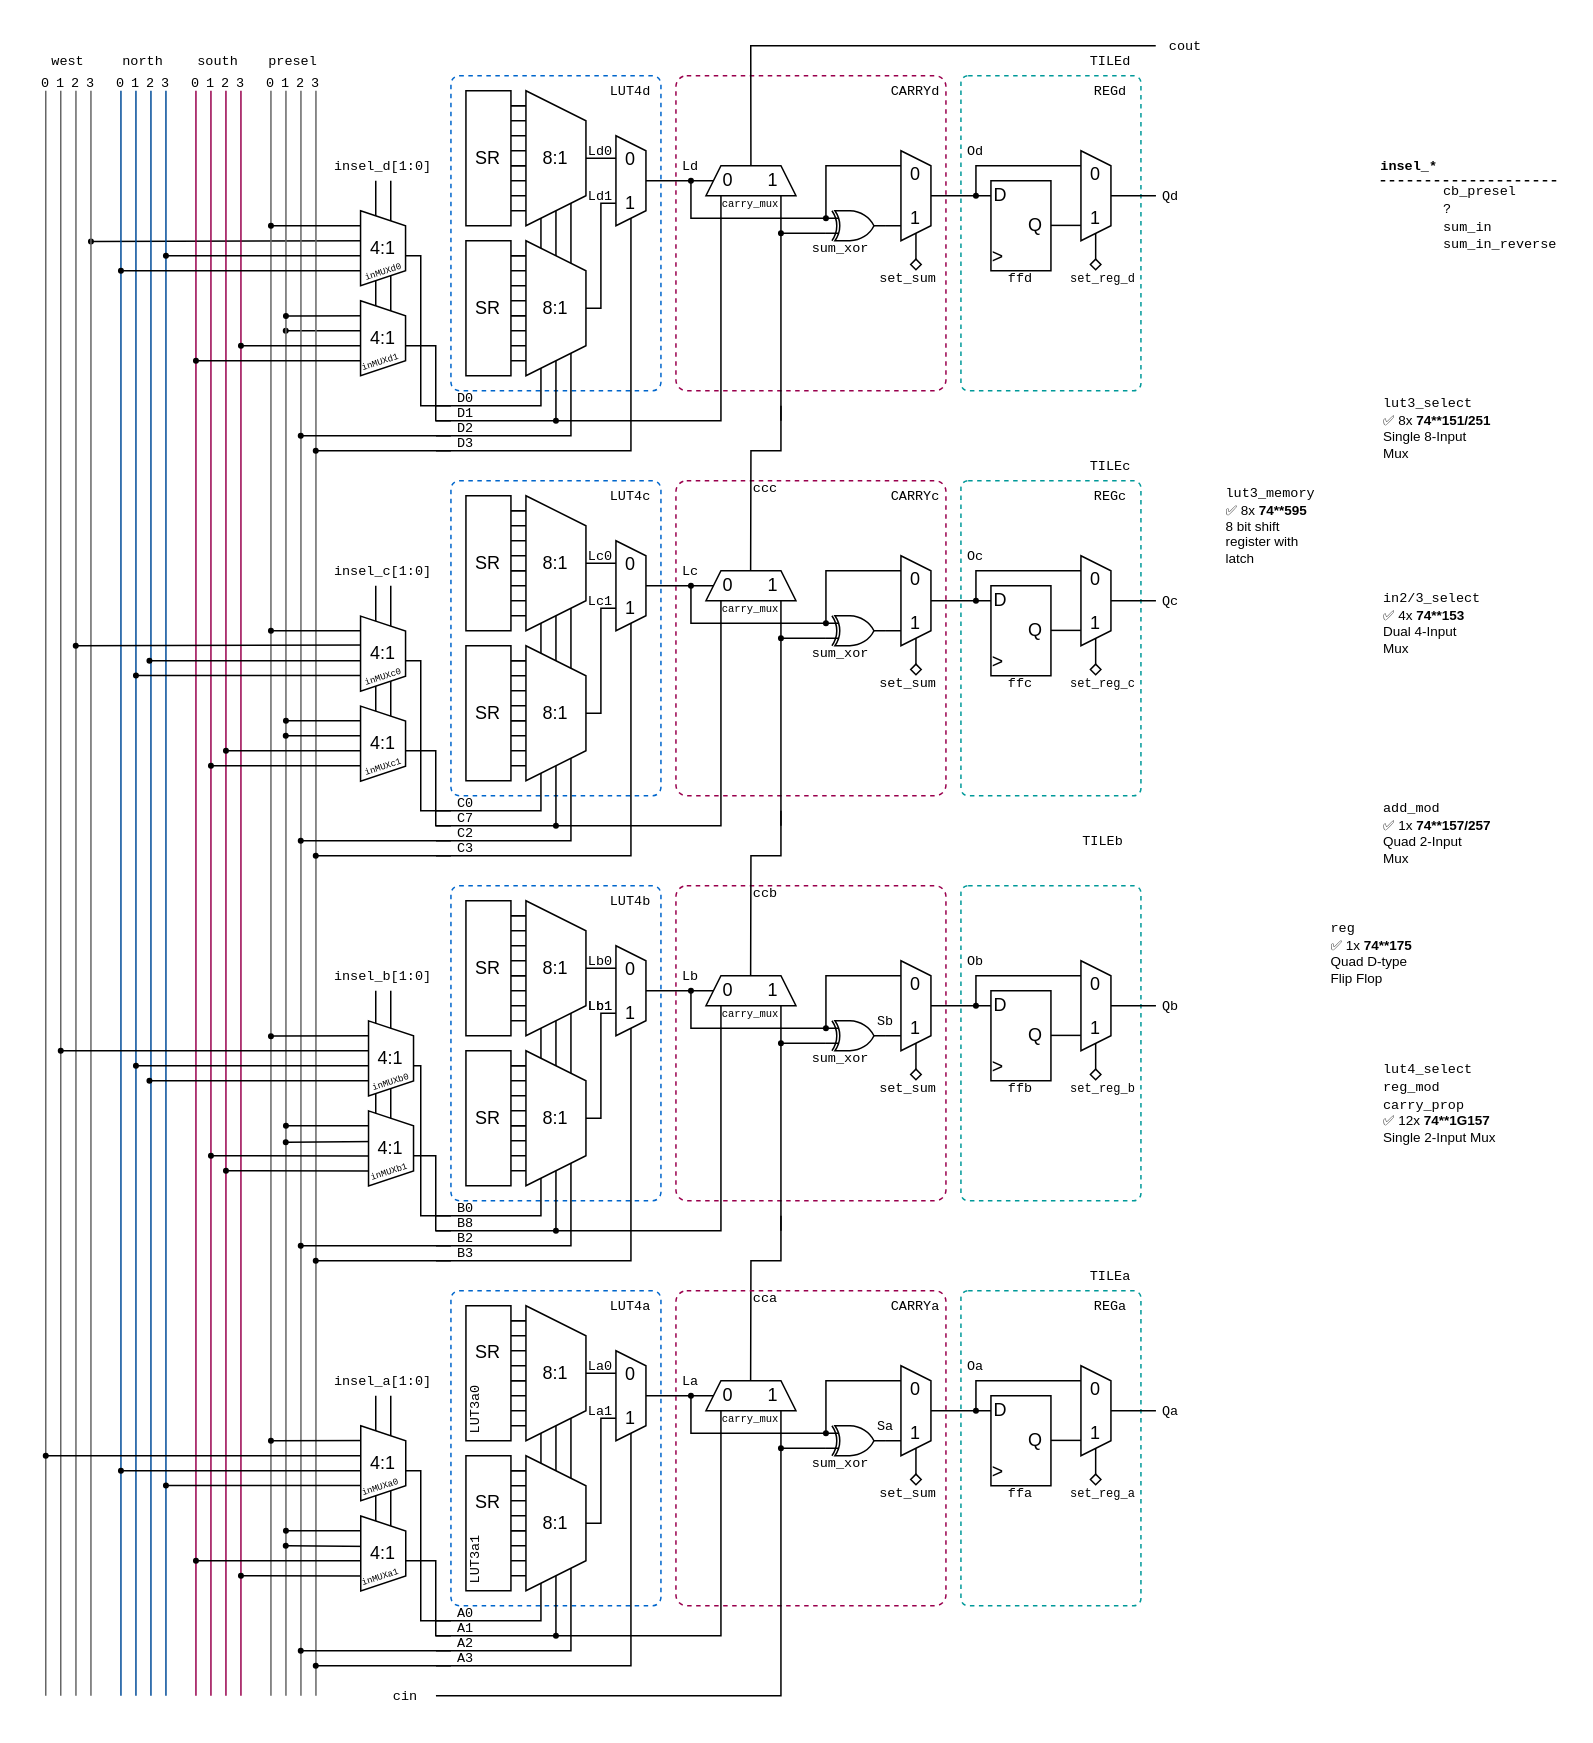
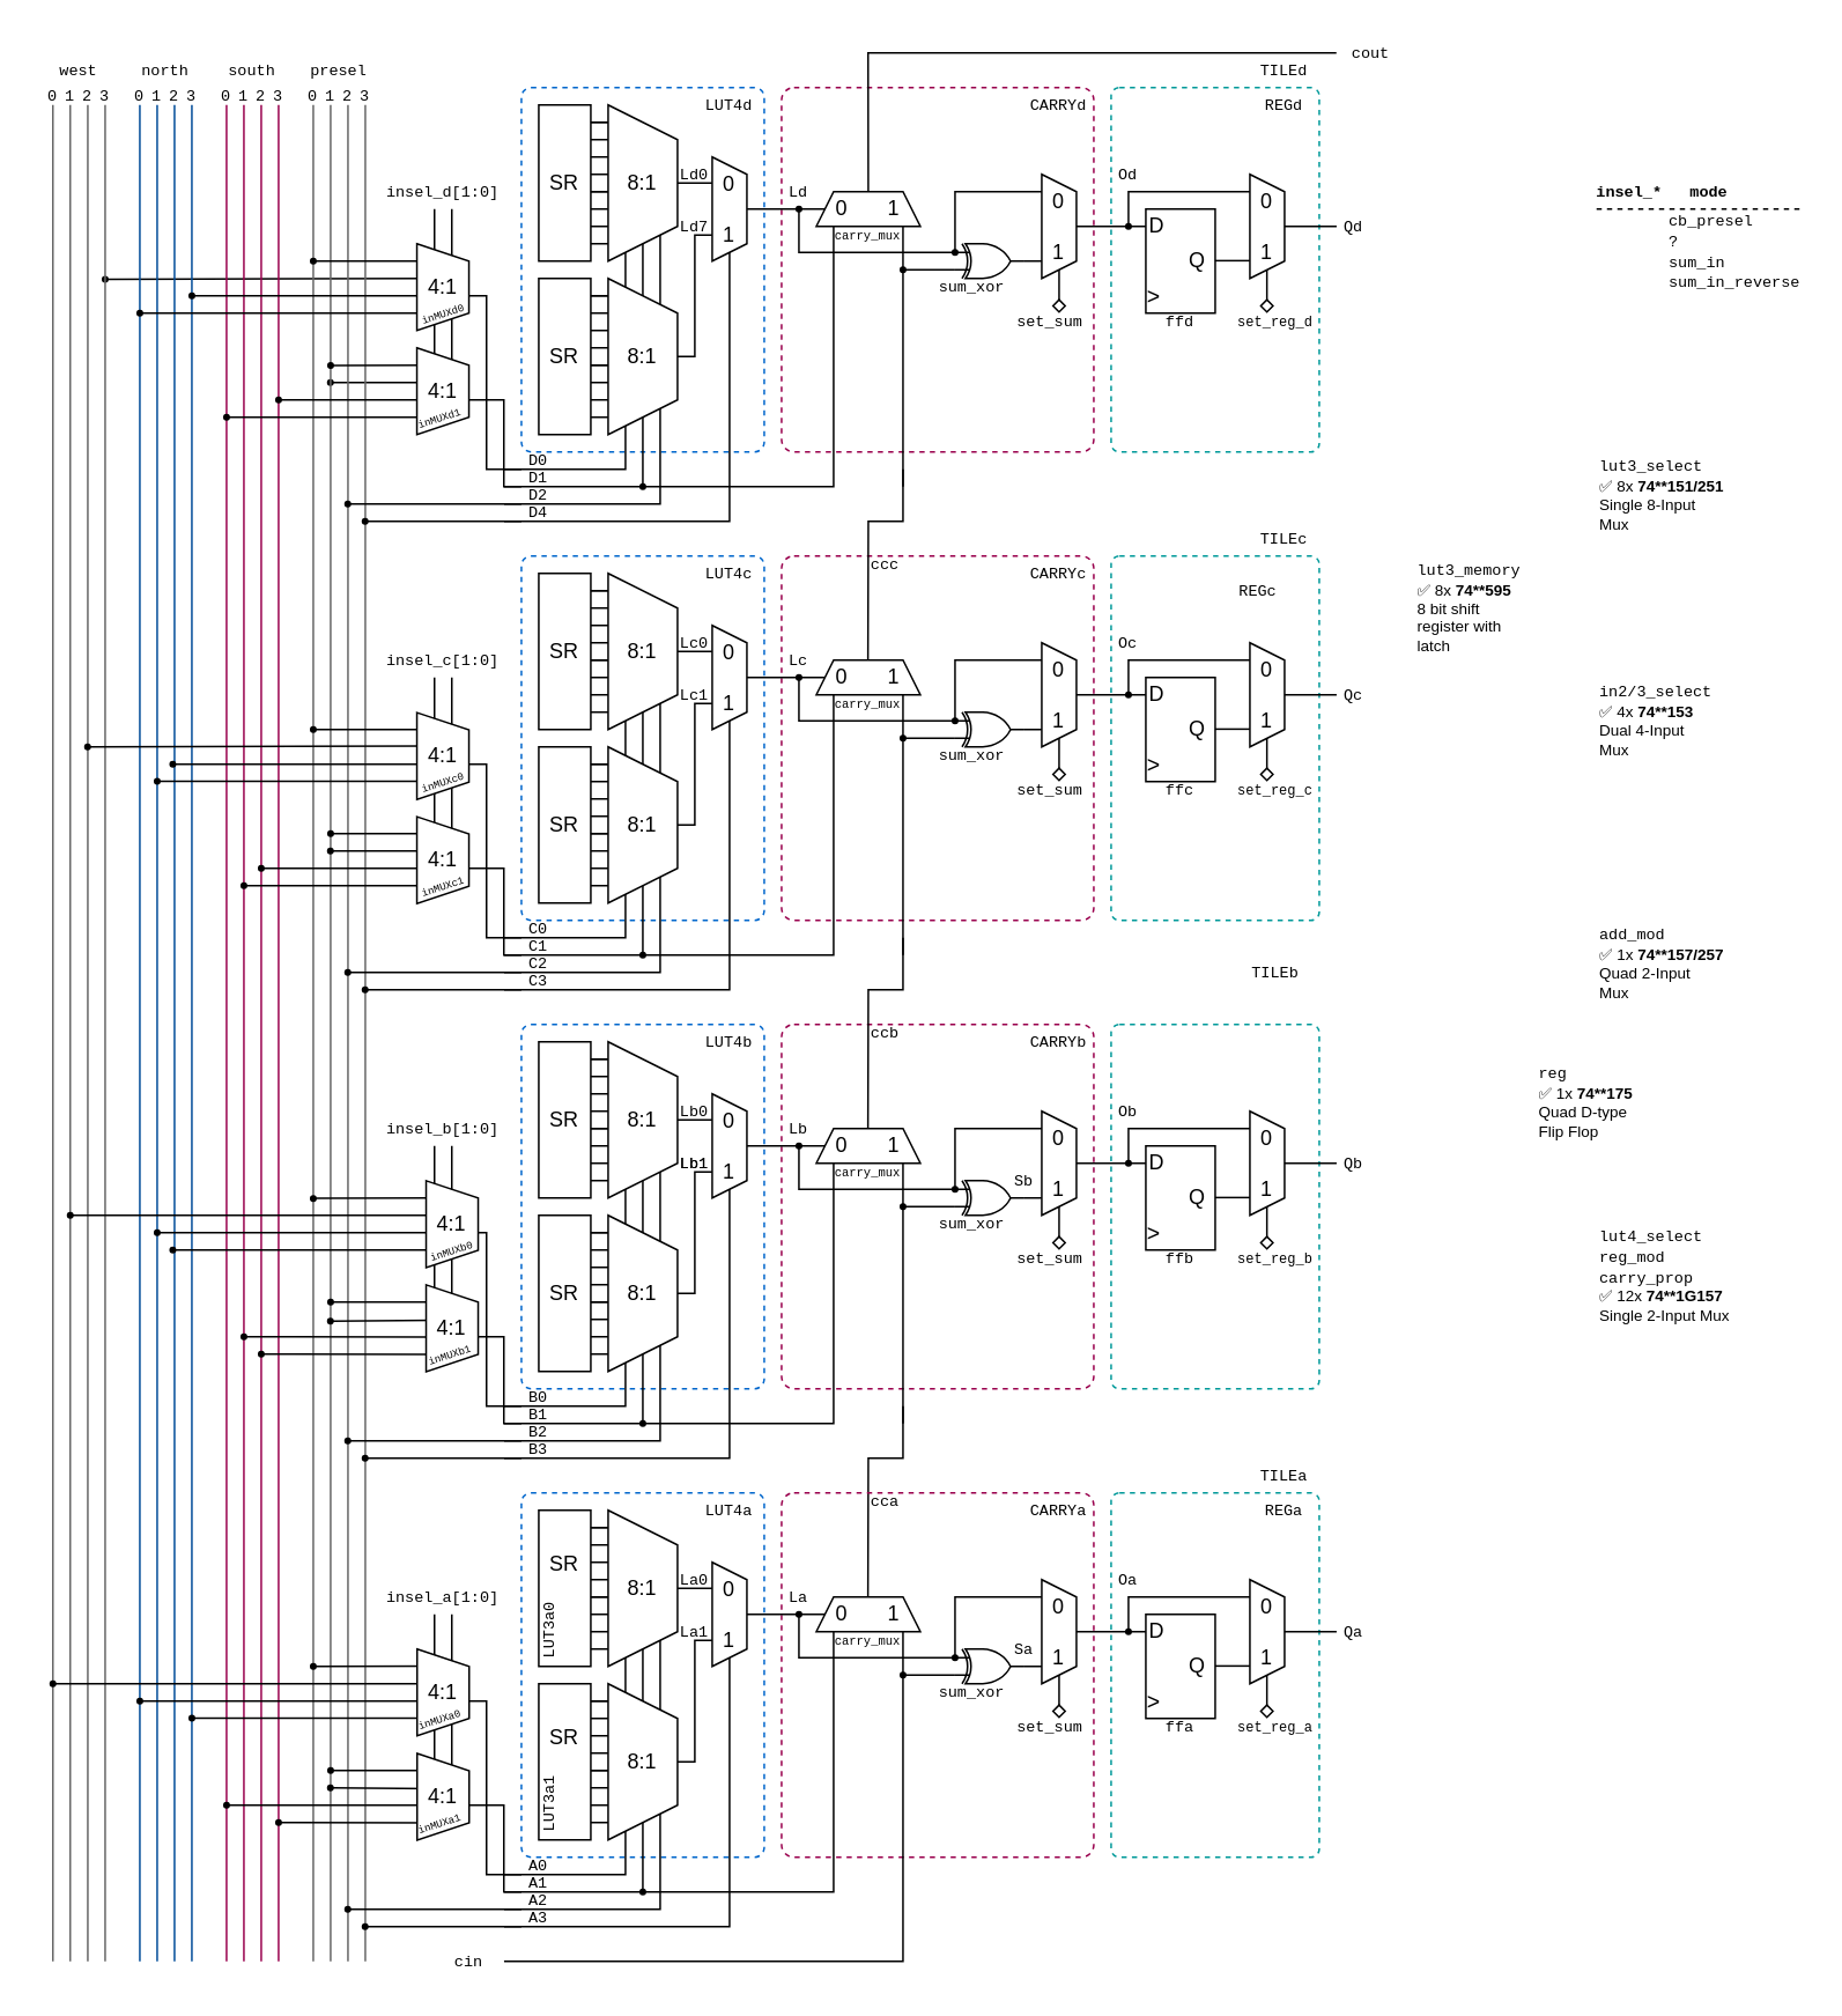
+ <mxCell id="369" value="&lt;font face=&quot;Courier New&quot;&gt;&lt;b&gt;mode&lt;/b&gt;&lt;/font&gt;" style="text;html=1;strokeColor=none;fillColor=none;align=center;verticalAlign=middle;whiteSpace=wrap;rounded=0;fontSize=9;" parent="367" vertex="1"><mxGeometry x="40" width="50" height="20" as="geometry" /></mxCell>
- <mxCell id="389" value="&lt;font face=&quot;Courier New&quot;&gt;Ld1&lt;/font&gt;" style="text;html=1;strokeColor=none;fillColor=none;align=center;verticalAlign=middle;whiteSpace=wrap;rounded=0;fontSize=9;" parent="1" vertex="1"><mxGeometry x="390.13" y="120" width="20" height="20" as="geometry" /></mxCell>
+ <mxCell id="389" value="&lt;font face=&quot;Courier New&quot;&gt;Ld7&lt;/font&gt;" style="text;html=1;strokeColor=none;fillColor=none;align=center;verticalAlign=middle;whiteSpace=wrap;rounded=0;fontSize=9;" parent="1" vertex="1"><mxGeometry x="390.13" y="120" width="20" height="20" as="geometry" /></mxCell>
- <mxCell id="256" value="&lt;font face=&quot;Courier New&quot;&gt;D3&lt;/font&gt;" style="text;html=1;strokeColor=none;fillColor=none;align=center;verticalAlign=middle;whiteSpace=wrap;rounded=0;fontSize=9;" parent="1" vertex="1"><mxGeometry x="300.13" y="290" width="20" height="10" as="geometry" /></mxCell>
+ <mxCell id="256" value="&lt;font face=&quot;Courier New&quot;&gt;D4&lt;/font&gt;" style="text;html=1;strokeColor=none;fillColor=none;align=center;verticalAlign=middle;whiteSpace=wrap;rounded=0;fontSize=9;" parent="1" vertex="1"><mxGeometry x="300.13" y="290" width="20" height="10" as="geometry" /></mxCell>
- <mxCell id="342" value="&lt;font face=&quot;Courier New&quot;&gt;REGc&lt;/font&gt;" style="text;html=1;strokeColor=none;fillColor=none;align=center;verticalAlign=middle;whiteSpace=wrap;rounded=0;fontSize=9;" parent="1" vertex="1"><mxGeometry x="720.13" y="320" width="40" height="20" as="geometry" /></mxCell>
+ <mxCell id="342" value="&lt;font face=&quot;Courier New&quot;&gt;REGc&lt;/font&gt;" style="text;html=1;strokeColor=none;fillColor=none;align=center;verticalAlign=middle;whiteSpace=wrap;rounded=0;fontSize=9;" parent="1" vertex="1"><mxGeometry x="705.13" y="330" width="40" height="20" as="geometry" /></mxCell>
- <mxCell id="196" value="&lt;font face=&quot;Courier New&quot;&gt;C7&lt;/font&gt;" style="text;html=1;strokeColor=none;fillColor=none;align=center;verticalAlign=middle;whiteSpace=wrap;rounded=0;fontSize=9;" parent="1" vertex="1"><mxGeometry x="300.13" y="540" width="20" height="10" as="geometry" /></mxCell>
+ <mxCell id="196" value="&lt;font face=&quot;Courier New&quot;&gt;C1&lt;/font&gt;" style="text;html=1;strokeColor=none;fillColor=none;align=center;verticalAlign=middle;whiteSpace=wrap;rounded=0;fontSize=9;" parent="1" vertex="1"><mxGeometry x="300.13" y="540" width="20" height="10" as="geometry" /></mxCell>
+ <mxCell id="339" value="&lt;font face=&quot;Courier New&quot;&gt;CARRYb&lt;/font&gt;" style="text;html=1;strokeColor=none;fillColor=none;align=center;verticalAlign=middle;whiteSpace=wrap;rounded=0;fontSize=9;" parent="1" vertex="1"><mxGeometry x="590.13" y="590" width="40" height="20" as="geometry" /></mxCell>
- <mxCell id="138" value="&lt;font face=&quot;Courier New&quot;&gt;B8&lt;/font&gt;" style="text;html=1;strokeColor=none;fillColor=none;align=center;verticalAlign=middle;whiteSpace=wrap;rounded=0;fontSize=9;" parent="1" vertex="1"><mxGeometry x="300.13" y="810" width="20" height="10" as="geometry" /></mxCell>
+ <mxCell id="138" value="&lt;font face=&quot;Courier New&quot;&gt;B1&lt;/font&gt;" style="text;html=1;strokeColor=none;fillColor=none;align=center;verticalAlign=middle;whiteSpace=wrap;rounded=0;fontSize=9;" parent="1" vertex="1"><mxGeometry x="300.13" y="810" width="20" height="10" as="geometry" /></mxCell>
